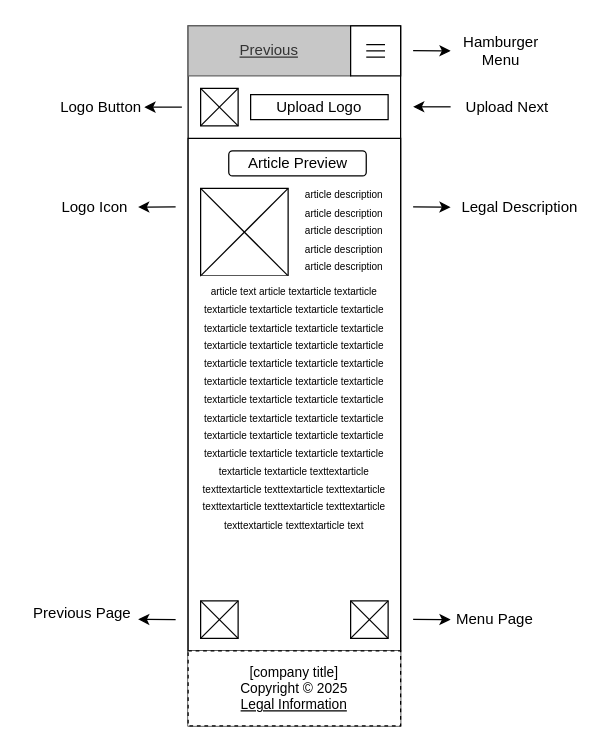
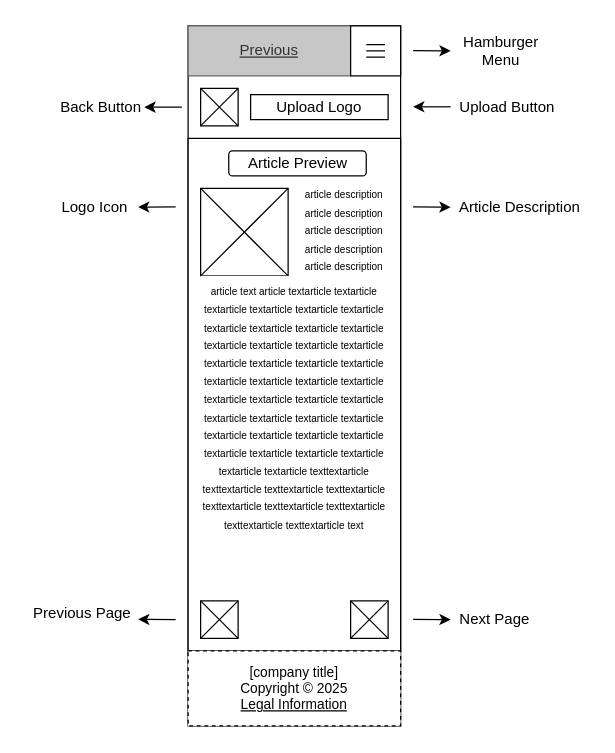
- <mxCell id="17" value="Logo Button" style="text;html=1;align=center;verticalAlign=middle;resizable=0;points=[];autosize=1;strokeColor=none;fillColor=none;" parent="1" vertex="1"><mxGeometry x="40" y="75" width="80" height="20" as="geometry" /></mxCell>
+ <mxCell id="17" value="Back Button" style="text;html=1;align=center;verticalAlign=middle;resizable=0;points=[];autosize=1;strokeColor=none;fillColor=none;" parent="1" vertex="1"><mxGeometry x="40" y="75" width="80" height="20" as="geometry" /></mxCell>
- <mxCell id="40" value="Upload Next" style="text;html=1;align=center;verticalAlign=middle;resizable=0;points=[];autosize=1;strokeColor=none;fillColor=none;" vertex="1" parent="1"><mxGeometry x="360" y="75" width="90" height="20" as="geometry" /></mxCell>
+ <mxCell id="40" value="Upload Button" style="text;html=1;align=center;verticalAlign=middle;resizable=0;points=[];autosize=1;strokeColor=none;fillColor=none;" vertex="1" parent="1"><mxGeometry x="360" y="75" width="90" height="20" as="geometry" /></mxCell>
- <mxCell id="11" value="Legal Description" style="text;html=1;align=center;verticalAlign=middle;resizable=0;points=[];autosize=1;strokeColor=none;fillColor=none;" parent="1" vertex="1"><mxGeometry x="360" y="155" width="110" height="20" as="geometry" /></mxCell>
+ <mxCell id="11" value="Article Description" style="text;html=1;align=center;verticalAlign=middle;resizable=0;points=[];autosize=1;strokeColor=none;fillColor=none;" parent="1" vertex="1"><mxGeometry x="360" y="155" width="110" height="20" as="geometry" /></mxCell>
- <mxCell id="22" value="Menu Page" style="text;html=1;align=center;verticalAlign=middle;resizable=0;points=[];autosize=1;strokeColor=none;fillColor=none;" parent="1" vertex="1"><mxGeometry x="360" y="485" width="70" height="20" as="geometry" /></mxCell>
+ <mxCell id="22" value="Next Page" style="text;html=1;align=center;verticalAlign=middle;resizable=0;points=[];autosize=1;strokeColor=none;fillColor=none;" parent="1" vertex="1"><mxGeometry x="360" y="485" width="70" height="20" as="geometry" /></mxCell>
